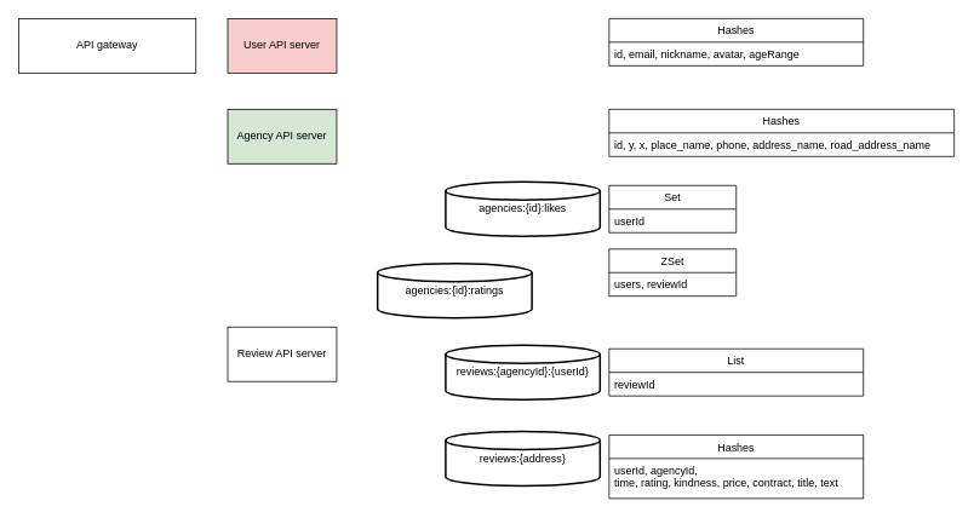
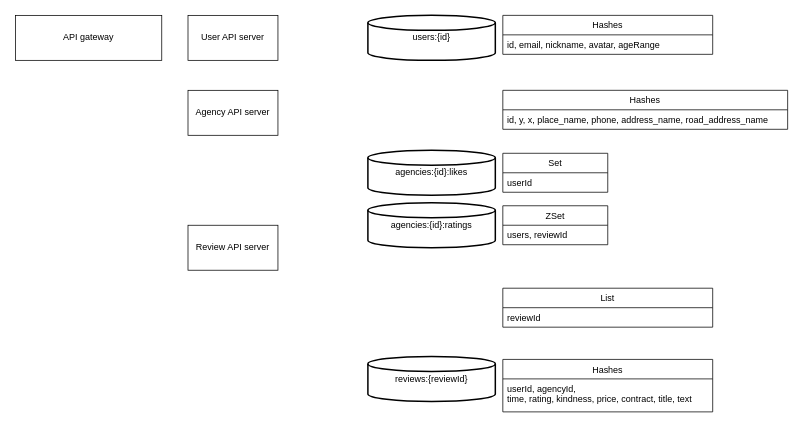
- <mxCell id="3" value="User API server" style="rounded=0;whiteSpace=wrap;html=1;fillColor=#f8cecc;" vertex="1" parent="1"><mxGeometry x="250" y="20" width="120" height="60" as="geometry" /></mxCell>
+ <mxCell id="3" value="User API server" style="rounded=0;whiteSpace=wrap;html=1;" vertex="1" parent="1"><mxGeometry x="250" y="20" width="120" height="60" as="geometry" /></mxCell>
+ <mxCell id="4" value="users:{id}" style="strokeWidth=2;html=1;shape=mxgraph.flowchart.database;whiteSpace=wrap;" vertex="1" parent="1"><mxGeometry x="490" y="20" width="170" height="60" as="geometry" /></mxCell>
- <mxCell id="5" value="Agency API server" style="rounded=0;whiteSpace=wrap;html=1;fillColor=#d5e8d4;" vertex="1" parent="1"><mxGeometry x="250" y="120" width="120" height="60" as="geometry" /></mxCell>
+ <mxCell id="5" value="Agency API server" style="rounded=0;whiteSpace=wrap;html=1;" vertex="1" parent="1"><mxGeometry x="250" y="120" width="120" height="60" as="geometry" /></mxCell>
- <mxCell id="14" value="agencies:{id}:ratings" style="strokeWidth=2;html=1;shape=mxgraph.flowchart.database;whiteSpace=wrap;" vertex="1" parent="1"><mxGeometry x="415" y="290" width="170" height="60" as="geometry" /></mxCell>
+ <mxCell id="14" value="agencies:{id}:ratings" style="strokeWidth=2;html=1;shape=mxgraph.flowchart.database;whiteSpace=wrap;" vertex="1" parent="1"><mxGeometry x="490" y="270" width="170" height="60" as="geometry" /></mxCell>
- <mxCell id="10" value="Review API server" style="rounded=0;whiteSpace=wrap;html=1;" vertex="1" parent="1"><mxGeometry x="250" y="360" width="120" height="60" as="geometry" /></mxCell>
+ <mxCell id="10" value="Review API server" style="rounded=0;whiteSpace=wrap;html=1;" vertex="1" parent="1"><mxGeometry x="250" y="300" width="120" height="60" as="geometry" /></mxCell>
- <mxCell id="17" value="reviews:{agencyId}:{userId}" style="strokeWidth=2;html=1;shape=mxgraph.flowchart.database;whiteSpace=wrap;" vertex="1" parent="1"><mxGeometry x="490" y="380" width="170" height="60" as="geometry" /></mxCell>
- <mxCell id="20" value="reviews:{address}" style="strokeWidth=2;html=1;shape=mxgraph.flowchart.database;whiteSpace=wrap;" vertex="1" parent="1"><mxGeometry x="490" y="475" width="170" height="60" as="geometry" /></mxCell>
+ <mxCell id="20" value="reviews:{reviewId}" style="strokeWidth=2;html=1;shape=mxgraph.flowchart.database;whiteSpace=wrap;" vertex="1" parent="1"><mxGeometry x="490" y="475" width="170" height="60" as="geometry" /></mxCell>
